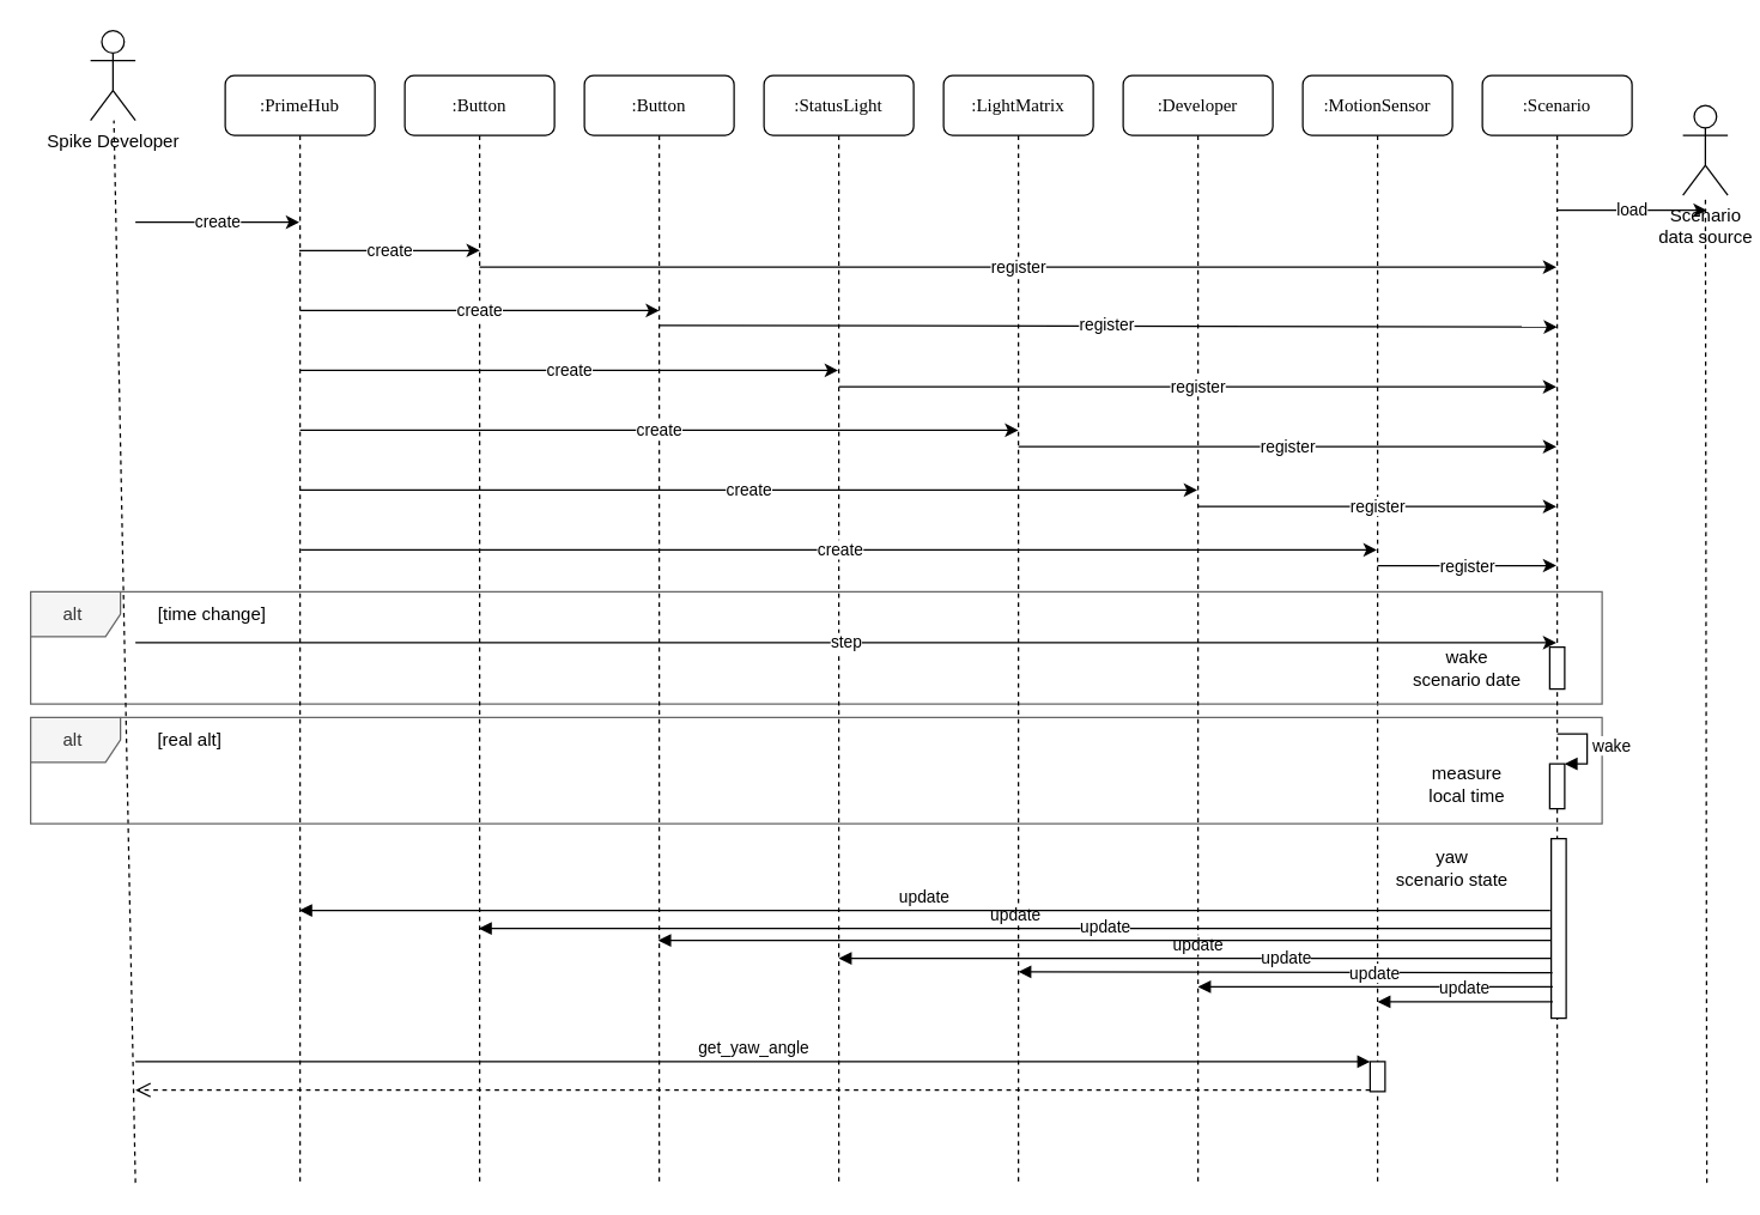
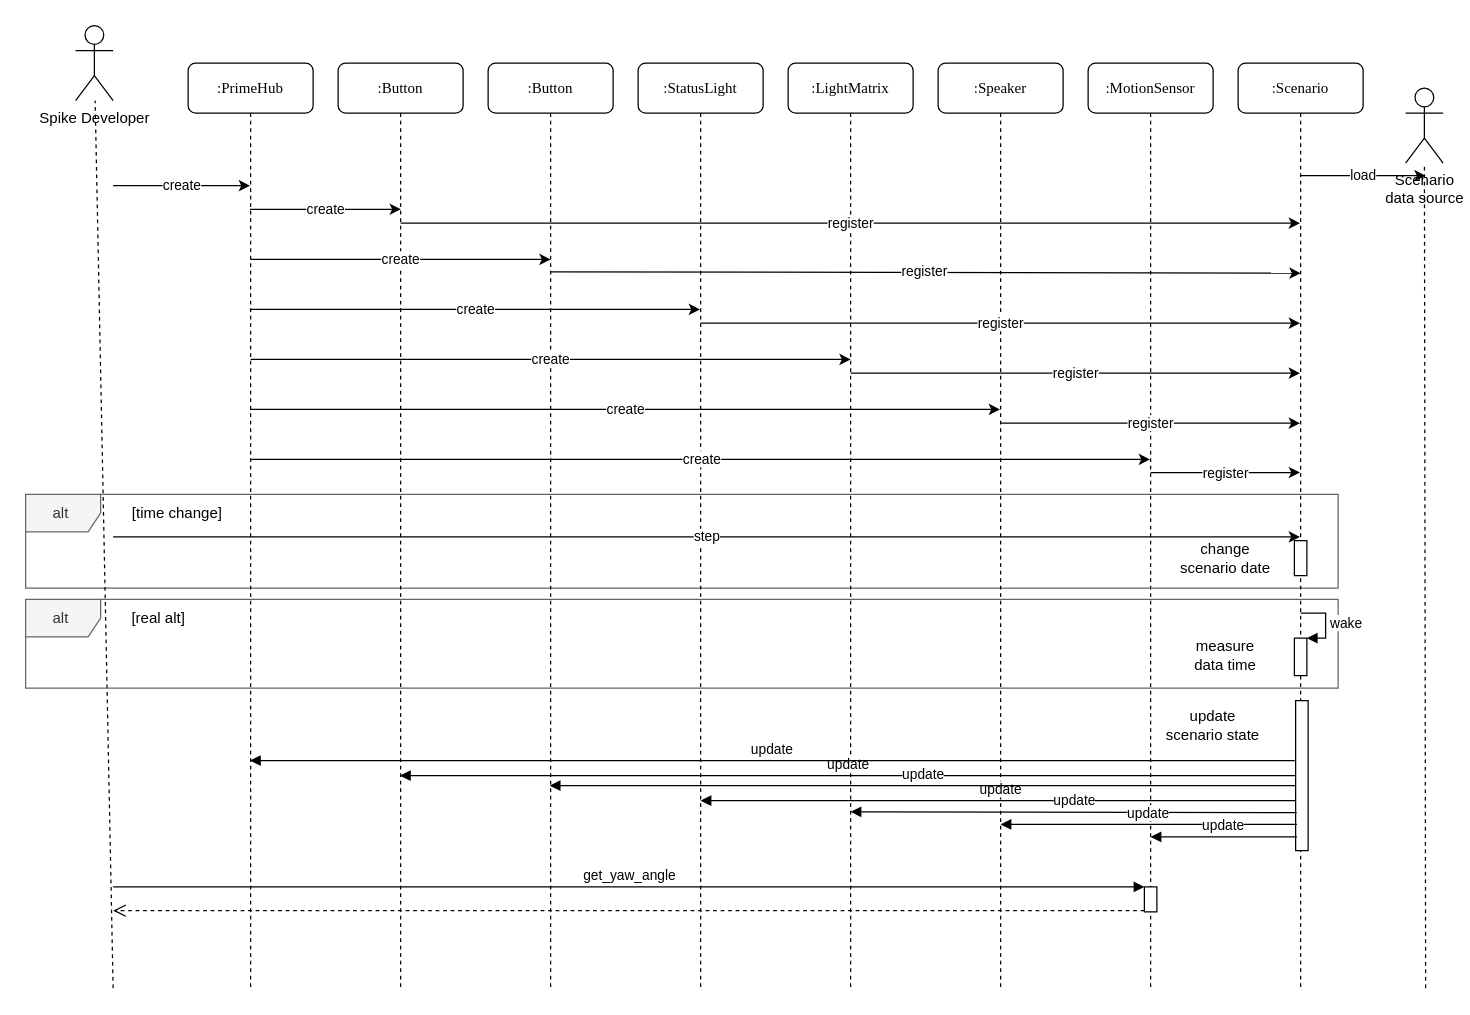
- <mxCell id="14" value=":Developer" style="shape=umlLifeline;perimeter=lifelinePerimeter;whiteSpace=wrap;html=1;container=1;collapsible=0;recursiveResize=0;outlineConnect=0;rounded=1;shadow=0;comic=0;labelBackgroundColor=none;strokeWidth=1;fontFamily=Verdana;fontSize=12;align=center;" parent="1" vertex="1"><mxGeometry x="750" y="50" width="100" height="740" as="geometry" /></mxCell>
+ <mxCell id="14" value=":Speaker" style="shape=umlLifeline;perimeter=lifelinePerimeter;whiteSpace=wrap;html=1;container=1;collapsible=0;recursiveResize=0;outlineConnect=0;rounded=1;shadow=0;comic=0;labelBackgroundColor=none;strokeWidth=1;fontFamily=Verdana;fontSize=12;align=center;" parent="1" vertex="1"><mxGeometry x="750" y="50" width="100" height="740" as="geometry" /></mxCell>
- <mxCell id="38" value="wake &lt;br&gt;scenario date" style="text;html=1;strokeColor=none;fillColor=none;align=center;verticalAlign=middle;whiteSpace=wrap;rounded=0;" parent="1" vertex="1"><mxGeometry x="920" y="431" width="120" height="30" as="geometry" /></mxCell>
+ <mxCell id="38" value="change &lt;br&gt;scenario date" style="text;html=1;strokeColor=none;fillColor=none;align=center;verticalAlign=middle;whiteSpace=wrap;rounded=0;" parent="1" vertex="1"><mxGeometry x="920" y="431" width="120" height="30" as="geometry" /></mxCell>
- <mxCell id="43" value="measure &lt;br&gt;local time" style="text;html=1;strokeColor=none;fillColor=none;align=center;verticalAlign=middle;whiteSpace=wrap;rounded=0;" parent="1" vertex="1"><mxGeometry x="920" y="509" width="120" height="30" as="geometry" /></mxCell>
+ <mxCell id="43" value="measure &lt;br&gt;data time" style="text;html=1;strokeColor=none;fillColor=none;align=center;verticalAlign=middle;whiteSpace=wrap;rounded=0;" parent="1" vertex="1"><mxGeometry x="920" y="509" width="120" height="30" as="geometry" /></mxCell>
- <mxCell id="30" value="yaw &lt;br&gt;scenario state" style="text;html=1;strokeColor=none;fillColor=none;align=center;verticalAlign=middle;whiteSpace=wrap;rounded=0;" parent="26" vertex="1"><mxGeometry x="-70" y="515" width="100" height="30" as="geometry" /></mxCell>
+ <mxCell id="30" value="update &lt;br&gt;scenario state" style="text;html=1;strokeColor=none;fillColor=none;align=center;verticalAlign=middle;whiteSpace=wrap;rounded=0;" parent="26" vertex="1"><mxGeometry x="-70" y="515" width="100" height="30" as="geometry" /></mxCell>
